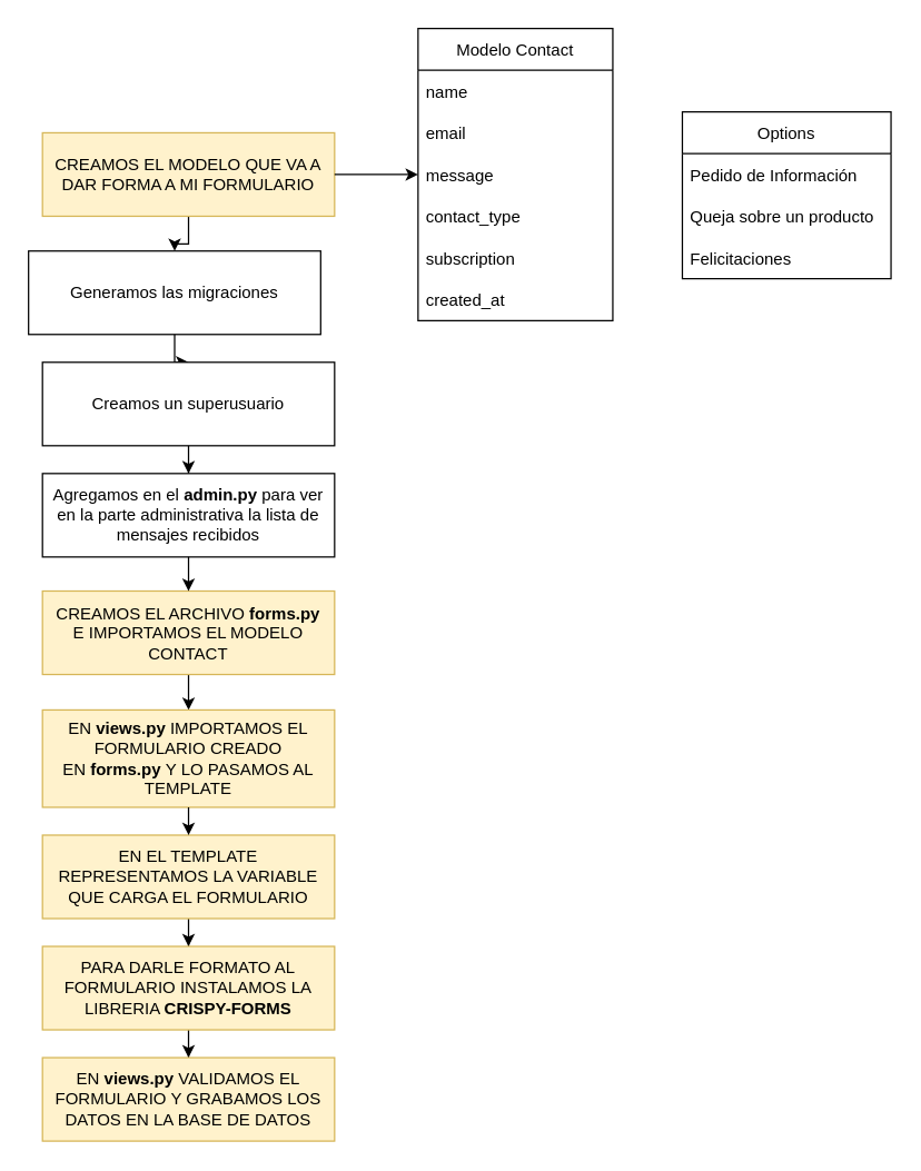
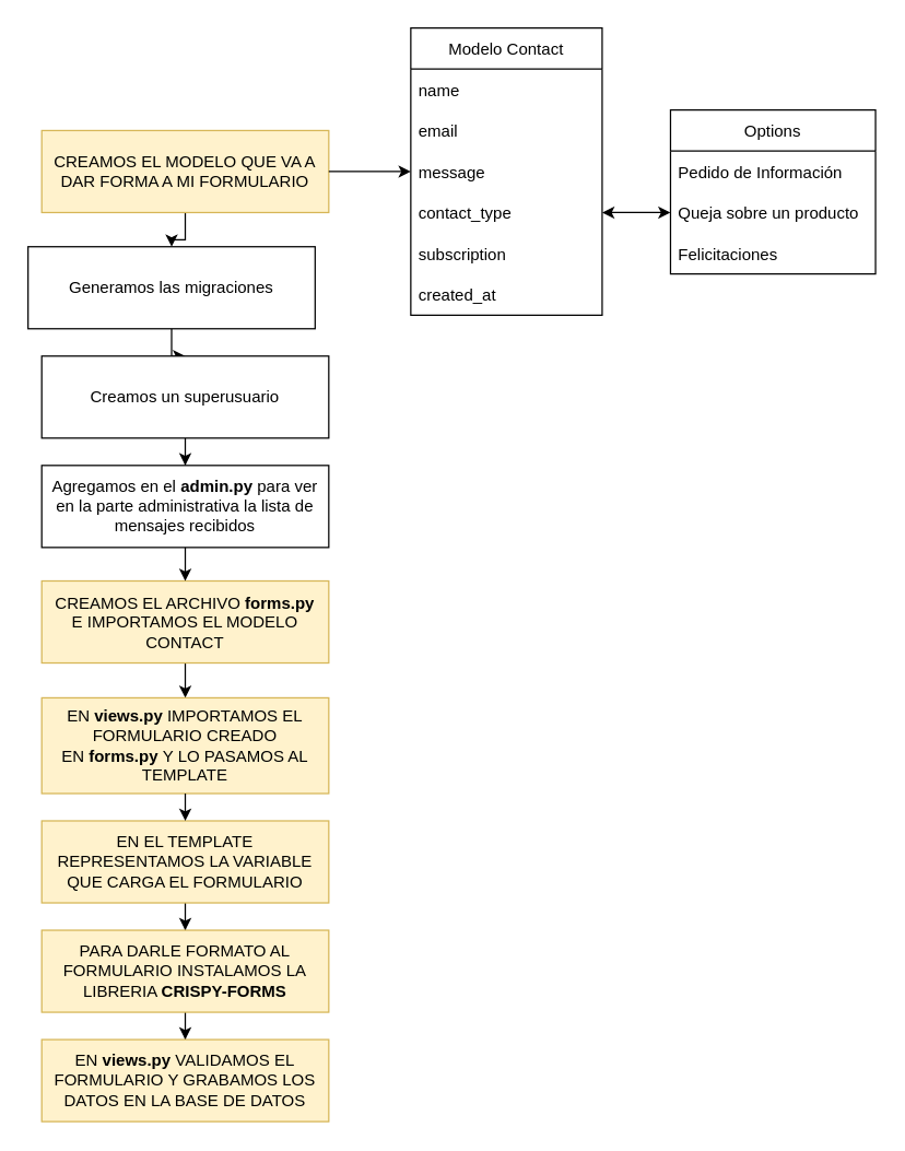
+ <mxCell id="15" value="" style="endArrow=classic;startArrow=classic;html=1;rounded=0;entryX=0;entryY=0.5;entryDx=0;entryDy=0;exitX=1;exitY=0.5;exitDx=0;exitDy=0;" edge="1" parent="1" source="8" target="13"><mxGeometry width="50" height="50" relative="1" as="geometry"><mxPoint x="380" y="370" as="sourcePoint" /><mxPoint x="430" y="320" as="targetPoint" /></mxGeometry></mxCell>
